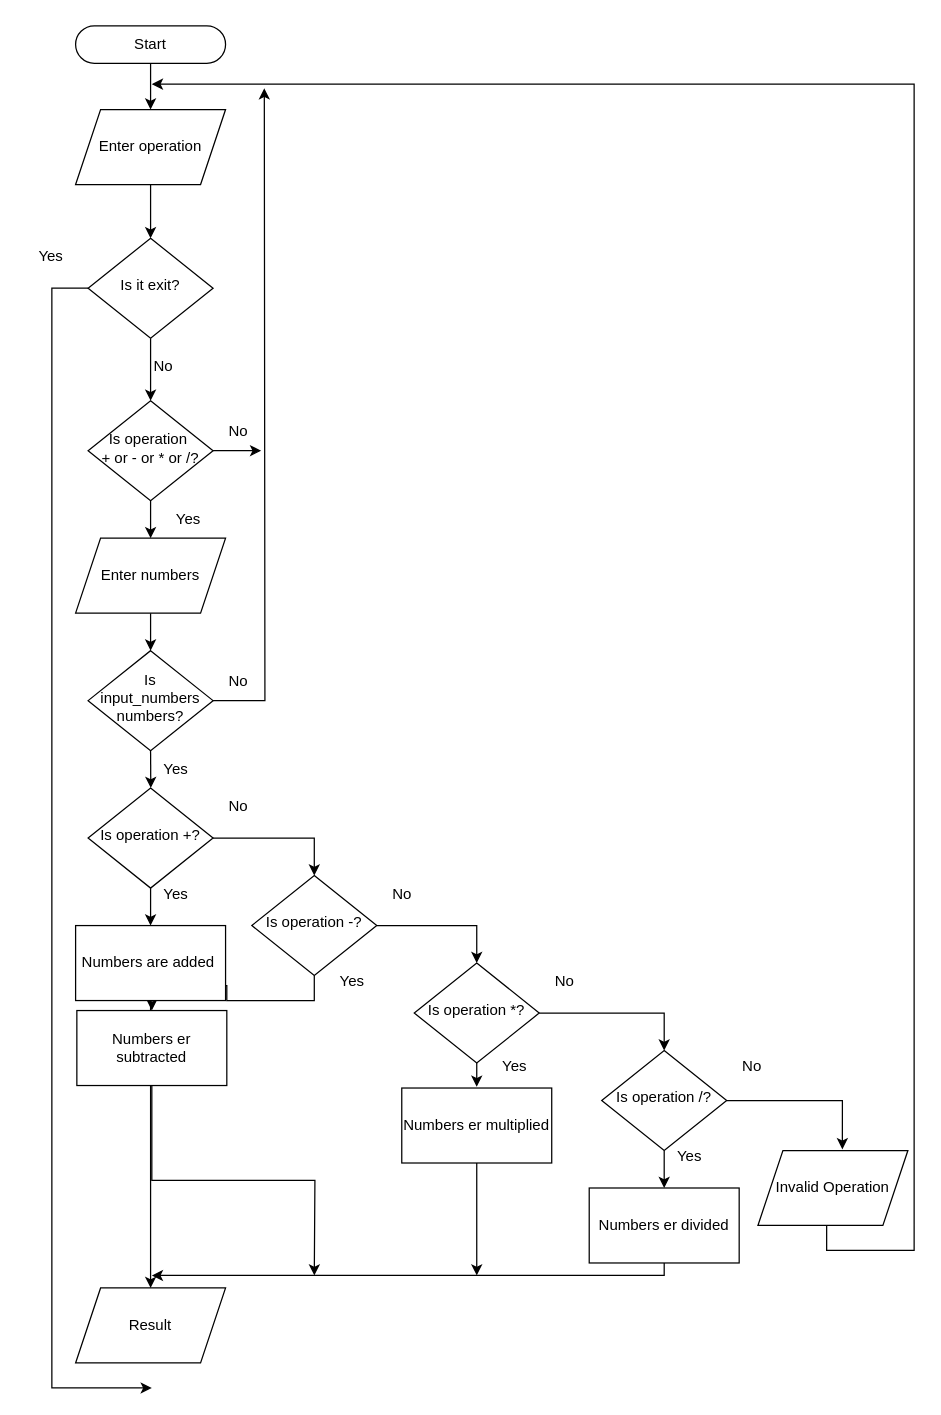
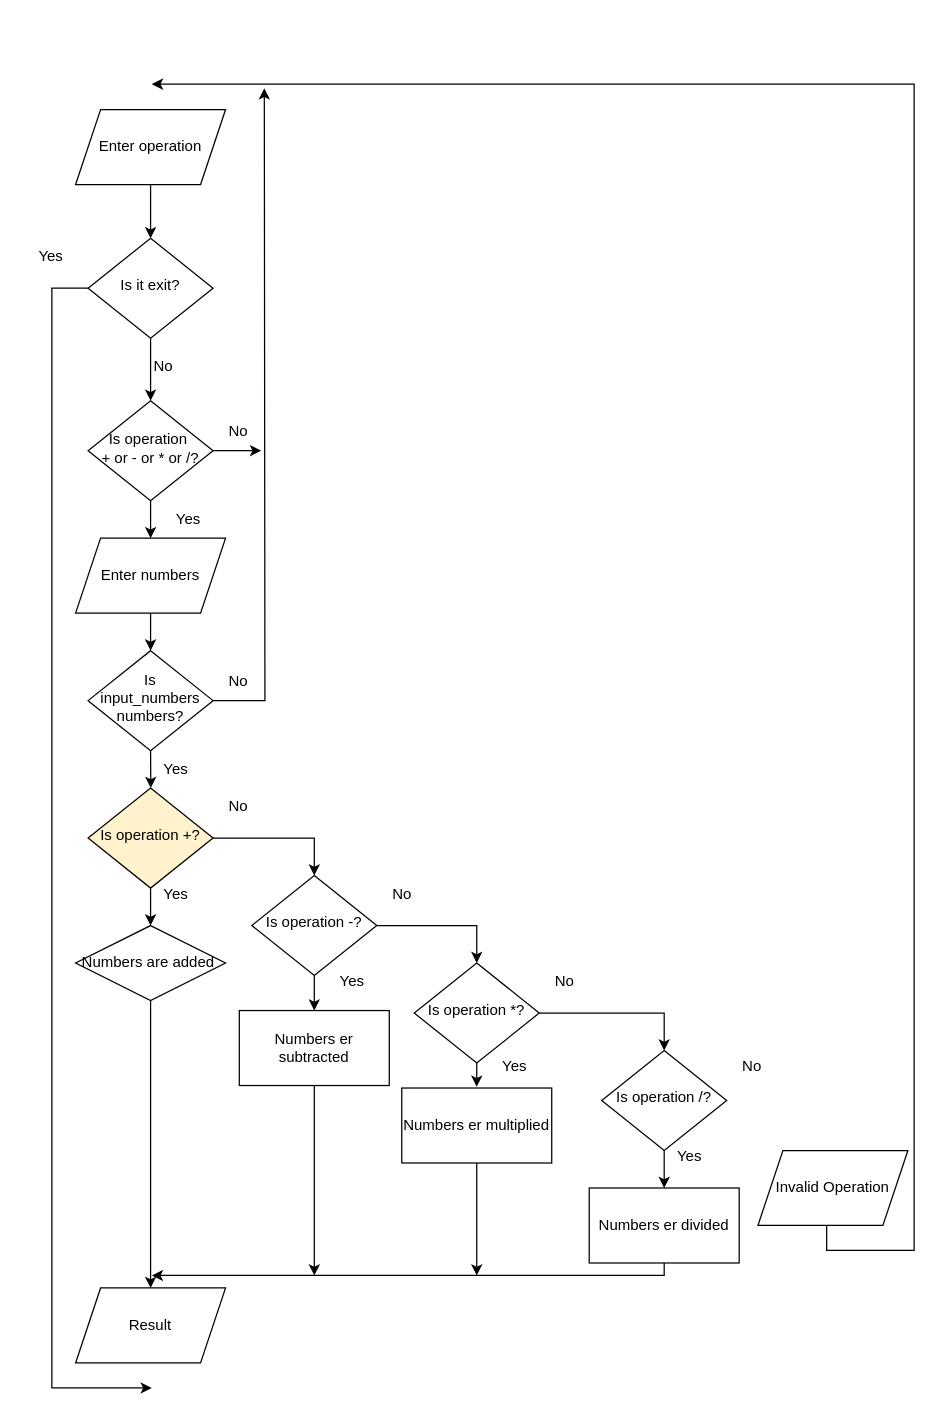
- <mxCell id="8" value="Start" style="rounded=1;whiteSpace=wrap;html=1;arcSize=50;" parent="1" vertex="1"><mxGeometry x="60" y="20" width="120" height="30" as="geometry" /></mxCell>
- <mxCell id="7" style="edgeStyle=orthogonalEdgeStyle;rounded=0;orthogonalLoop=1;jettySize=auto;html=1;exitX=0.5;exitY=1;exitDx=0;exitDy=0;entryX=0.5;entryY=0;entryDx=0;entryDy=0;" parent="1" source="8" target="6" edge="1"><mxGeometry relative="1" as="geometry" /></mxCell>
- <mxCell id="28" value="Is operation +?" style="rhombus;whiteSpace=wrap;html=1;shadow=0;fontFamily=Helvetica;fontSize=12;align=center;strokeWidth=1;spacing=6;spacingTop=-4;" vertex="1" parent="1"><mxGeometry x="70" y="630" width="100" height="80" as="geometry" /></mxCell>
+ <mxCell id="28" value="Is operation +?" style="rhombus;whiteSpace=wrap;html=1;shadow=0;fontFamily=Helvetica;fontSize=12;align=center;strokeWidth=1;spacing=6;spacingTop=-4;fillColor=#fff2cc;" vertex="1" parent="1"><mxGeometry x="70" y="630" width="100" height="80" as="geometry" /></mxCell>
- <mxCell id="43" value="Numbers are added&amp;nbsp;" style="rounded=0;whiteSpace=wrap;html=1;" vertex="1" parent="1"><mxGeometry x="60" y="740" width="120" height="60" as="geometry" /></mxCell>
+ <mxCell id="43" value="Numbers are added&amp;nbsp;" style="rhombus;whiteSpace=wrap;html=1;" vertex="1" parent="1"><mxGeometry x="60" y="740" width="120" height="60" as="geometry" /></mxCell>
- <mxCell id="45" value="Numbers er subtracted" style="rounded=0;whiteSpace=wrap;html=1;" vertex="1" parent="1"><mxGeometry x="61" y="808" width="120" height="60" as="geometry" /></mxCell>
+ <mxCell id="45" value="Numbers er subtracted" style="rounded=0;whiteSpace=wrap;html=1;" vertex="1" parent="1"><mxGeometry x="191" y="808" width="120" height="60" as="geometry" /></mxCell>
- <mxCell id="37" style="edgeStyle=orthogonalEdgeStyle;rounded=0;orthogonalLoop=1;jettySize=auto;html=1;exitX=1;exitY=0.5;exitDx=0;exitDy=0;entryX=0.563;entryY=-0.015;entryDx=0;entryDy=0;entryPerimeter=0;" edge="1" parent="1" source="35" target="36"><mxGeometry relative="1" as="geometry" /></mxCell>
